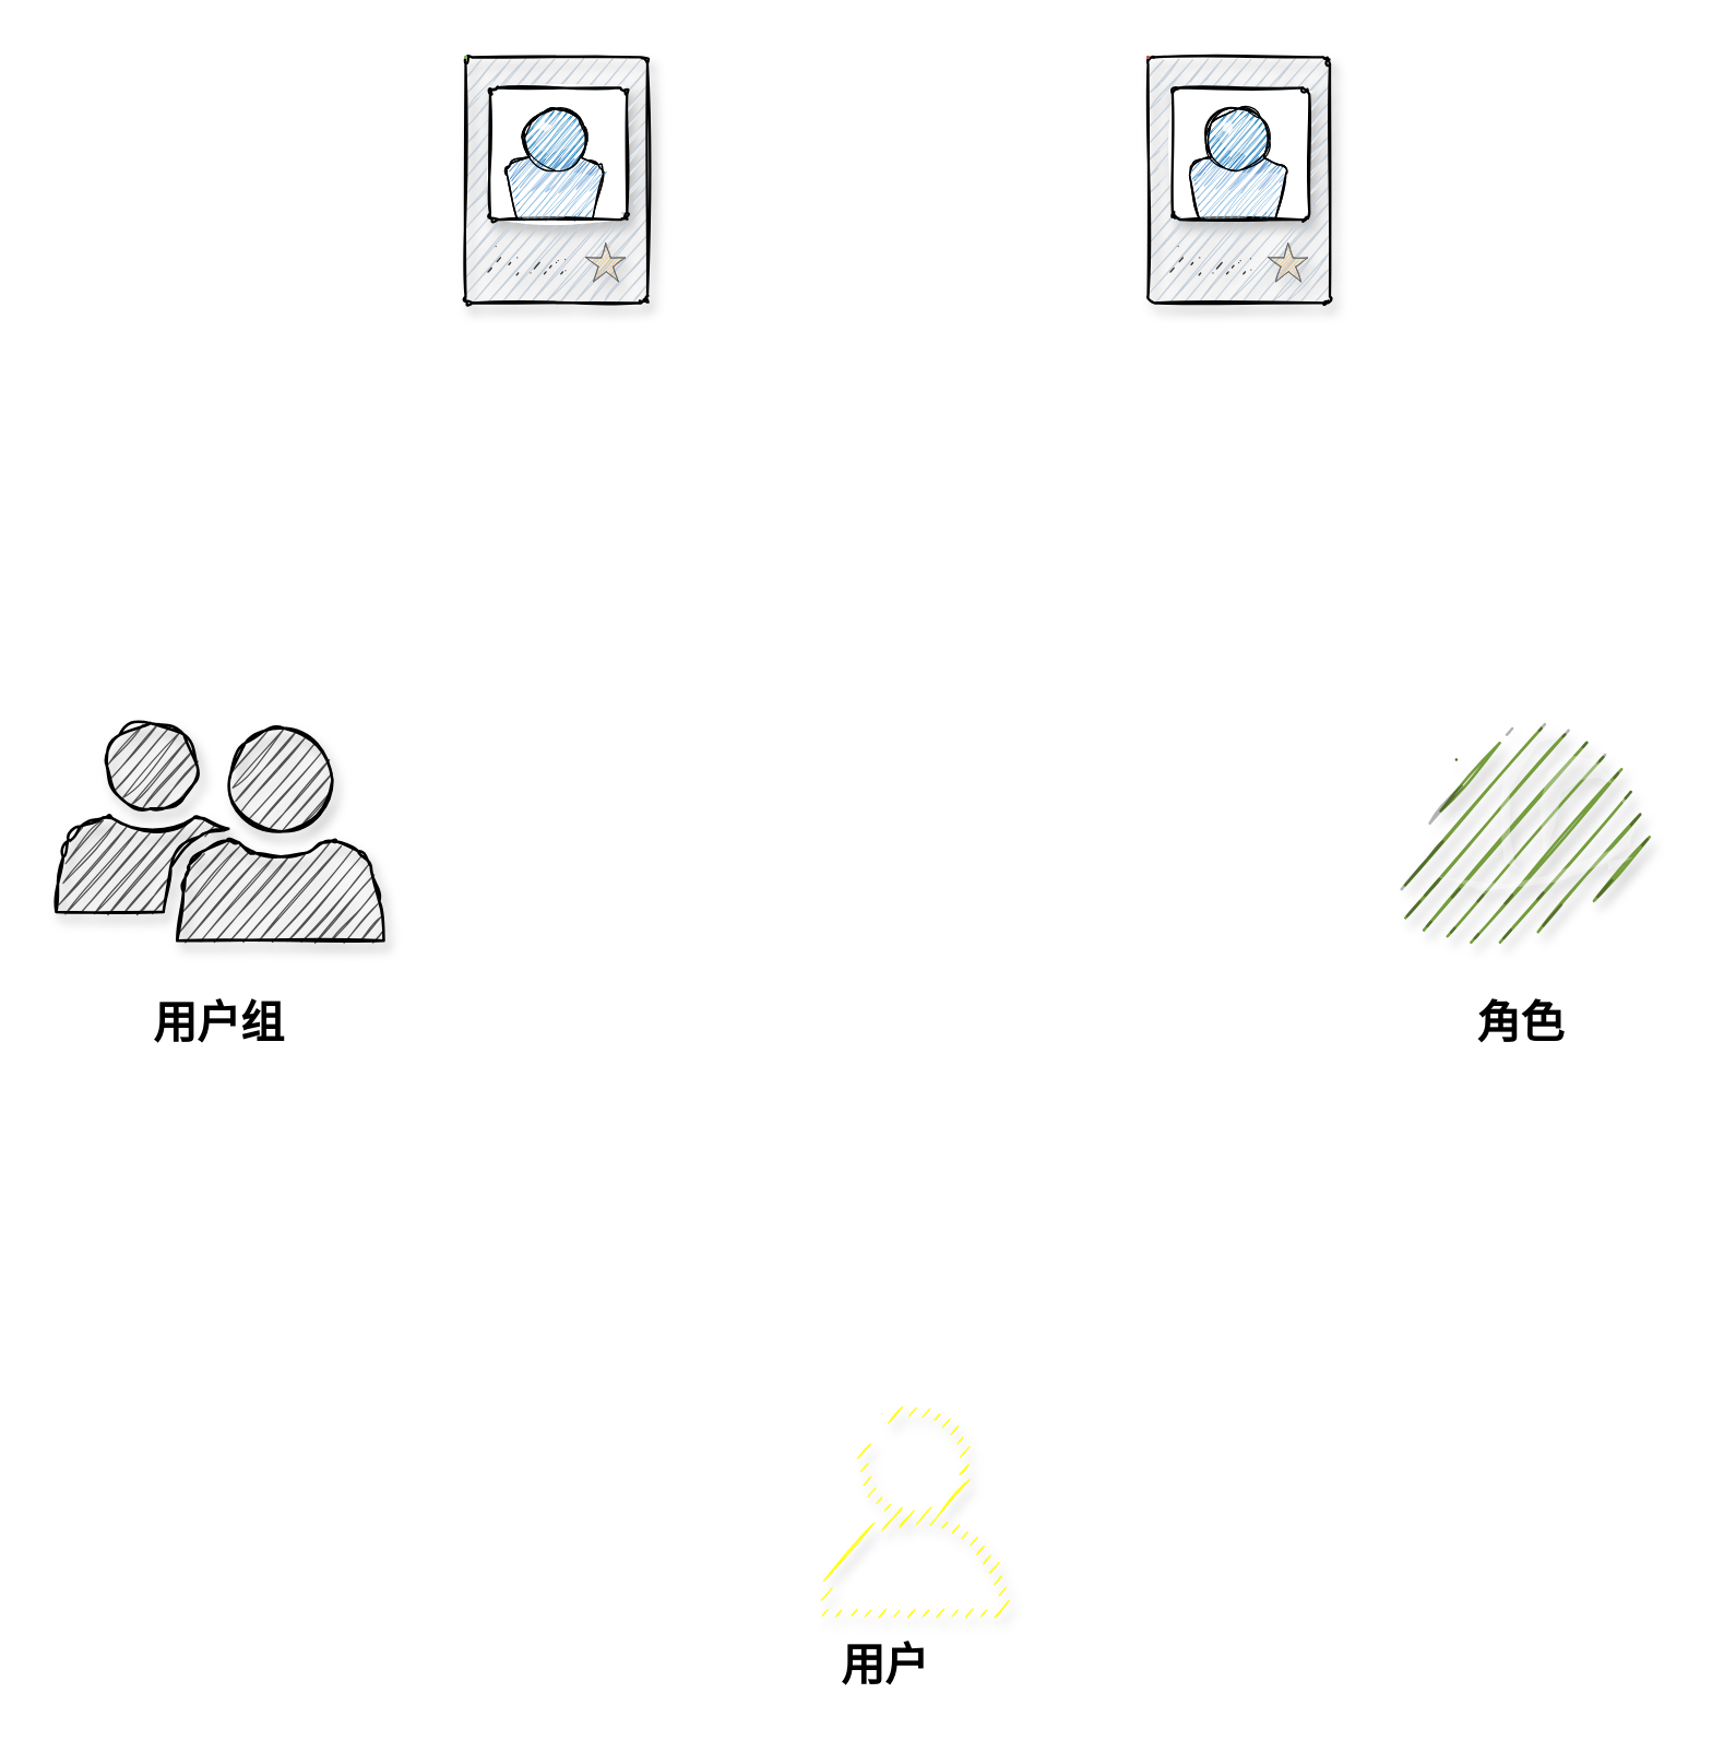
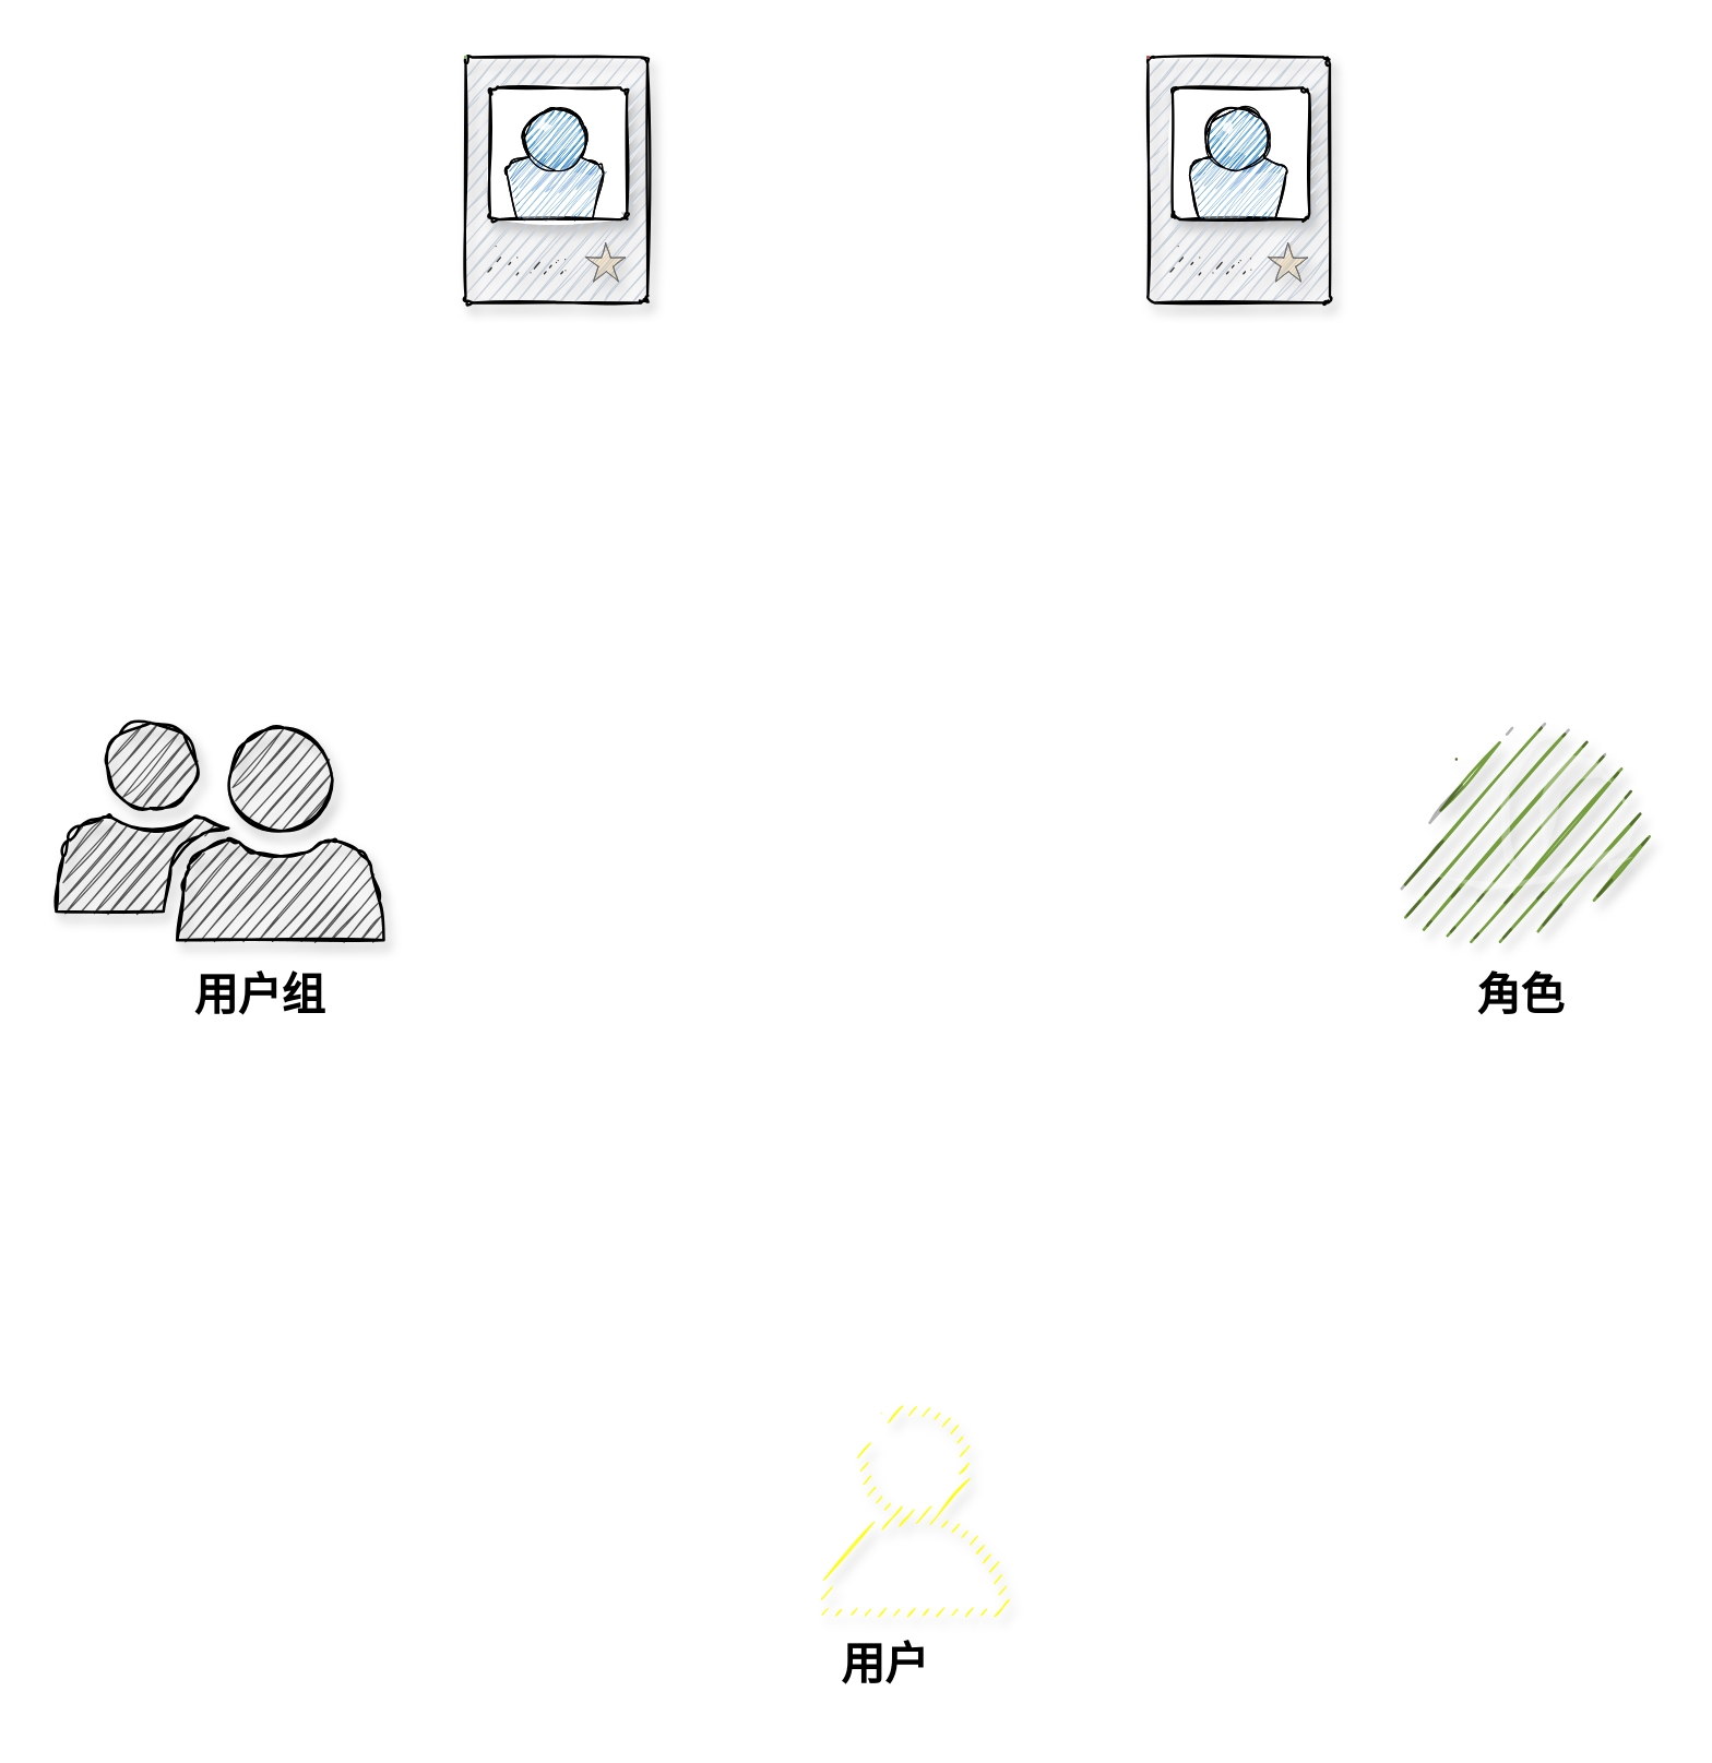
- <mxCell id="8" value="&lt;b&gt;&lt;font style=&quot;font-size: 16px&quot;&gt;用户组&lt;/font&gt;&lt;/b&gt;" style="text;html=1;strokeColor=none;fillColor=none;align=center;verticalAlign=middle;whiteSpace=wrap;rounded=0;shadow=1;sketch=1;" vertex="1" parent="6"><mxGeometry x="30" y="100" width="60" height="20" as="geometry" /></mxCell>
+ <mxCell id="8" value="&lt;b&gt;&lt;font style=&quot;font-size: 16px&quot;&gt;用户组&lt;/font&gt;&lt;/b&gt;" style="text;html=1;strokeColor=none;fillColor=none;align=center;verticalAlign=middle;whiteSpace=wrap;rounded=0;shadow=1;sketch=1;" vertex="1" parent="6"><mxGeometry x="45" y="90" width="60" height="20" as="geometry" /></mxCell>
- <mxCell id="11" value="&lt;b&gt;&lt;font style=&quot;font-size: 16px&quot;&gt;角色&lt;/font&gt;&lt;/b&gt;" style="text;html=1;strokeColor=none;fillColor=none;align=center;verticalAlign=middle;whiteSpace=wrap;rounded=0;shadow=1;sketch=1;" vertex="1" parent="9"><mxGeometry x="27.25" y="100" width="40" height="20" as="geometry" /></mxCell>
+ <mxCell id="11" value="&lt;b&gt;&lt;font style=&quot;font-size: 16px&quot;&gt;角色&lt;/font&gt;&lt;/b&gt;" style="text;html=1;strokeColor=none;fillColor=none;align=center;verticalAlign=middle;whiteSpace=wrap;rounded=0;shadow=1;sketch=1;" vertex="1" parent="9"><mxGeometry x="27.25" y="90" width="40" height="20" as="geometry" /></mxCell>
